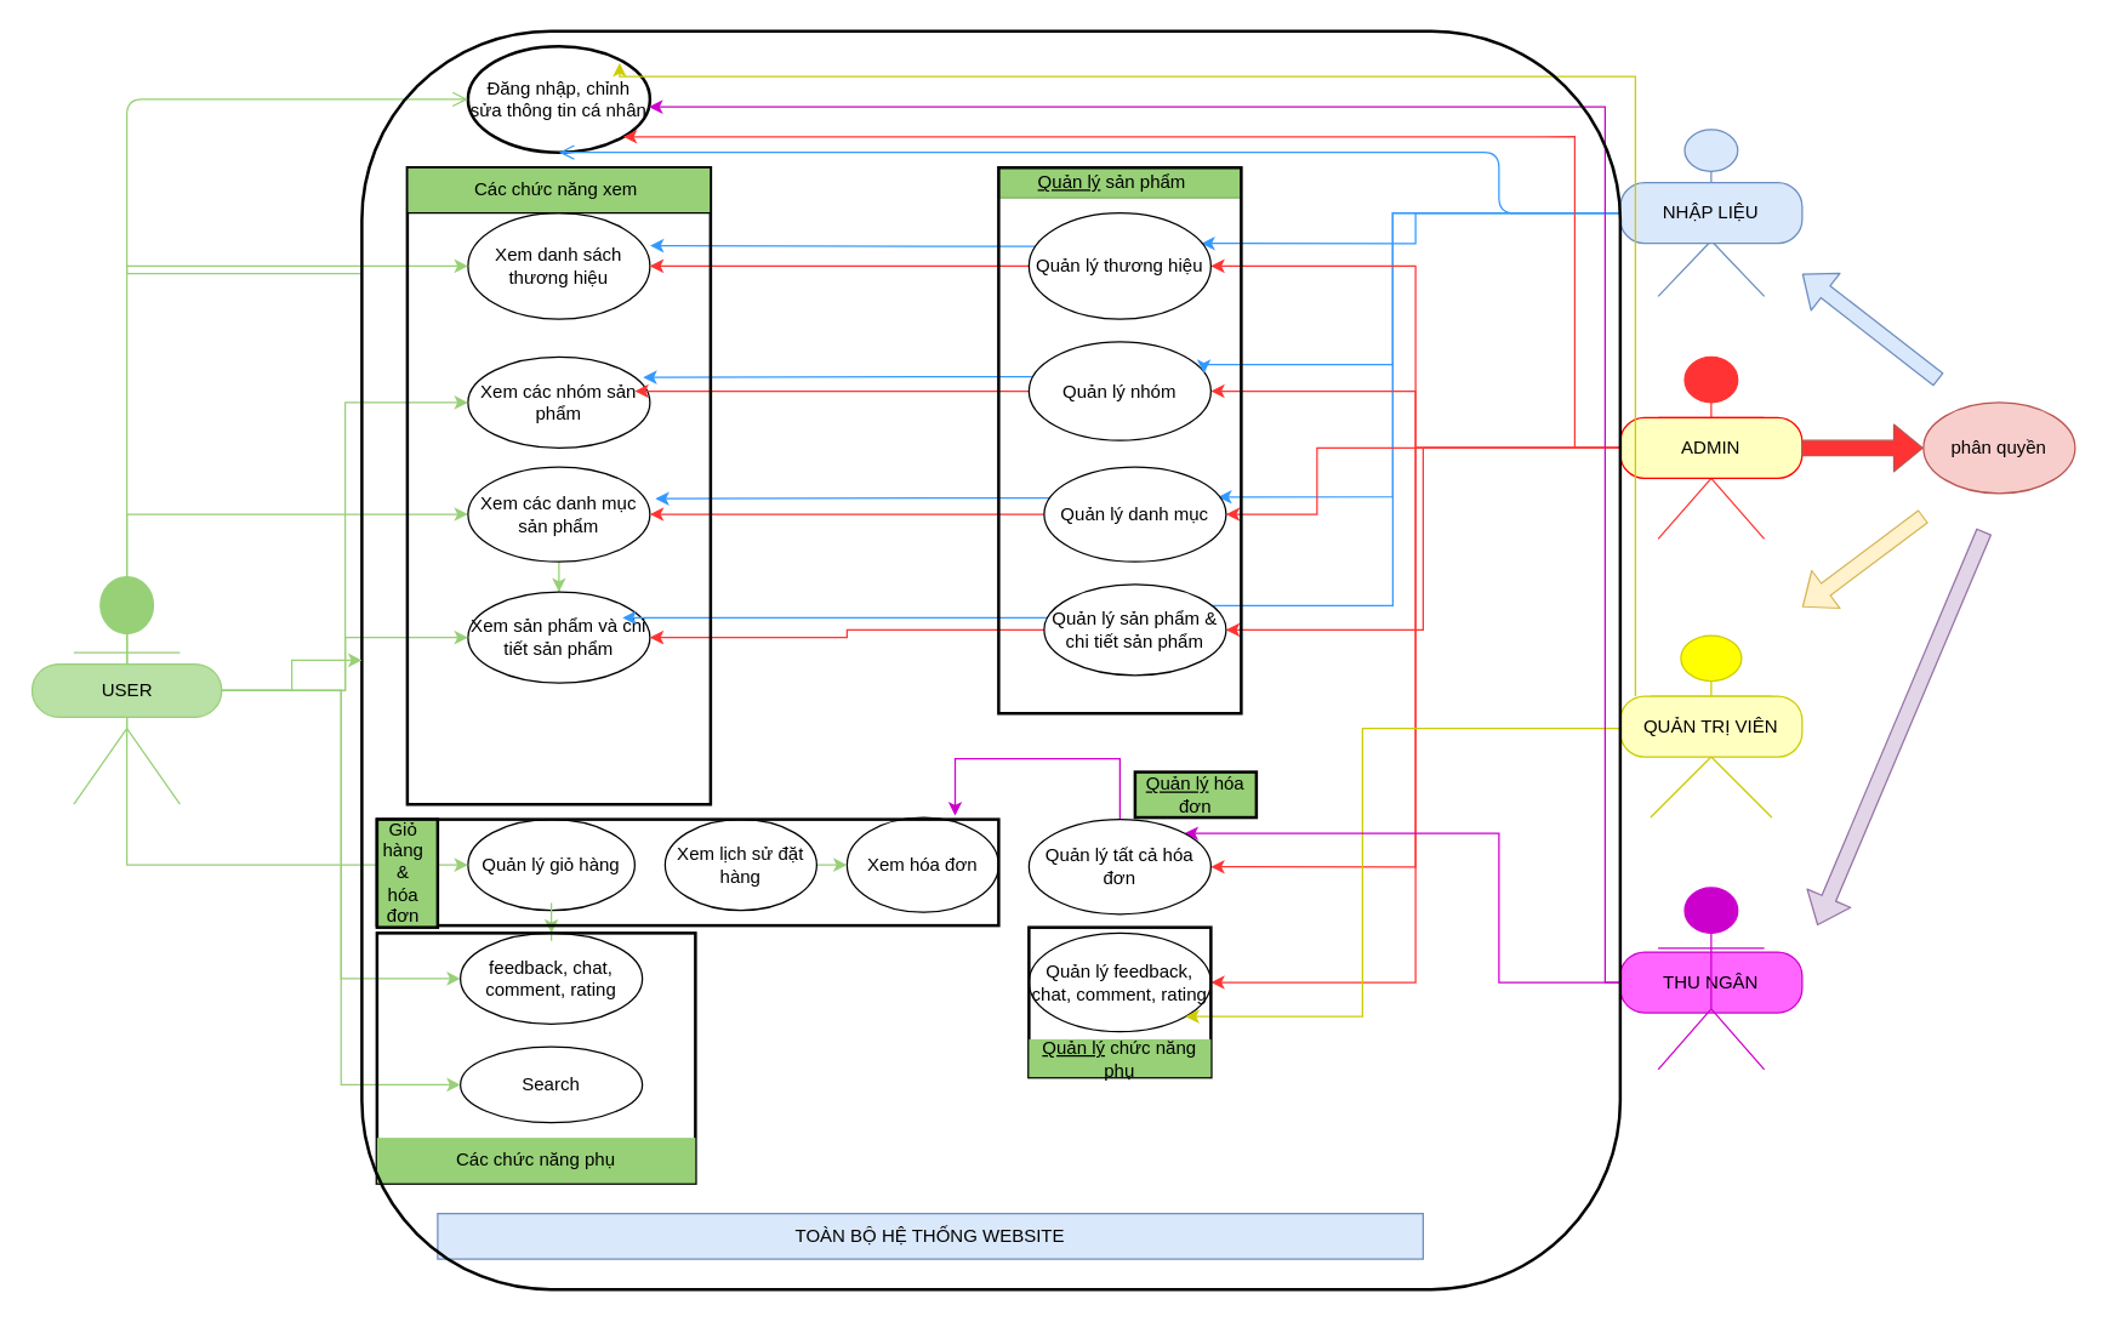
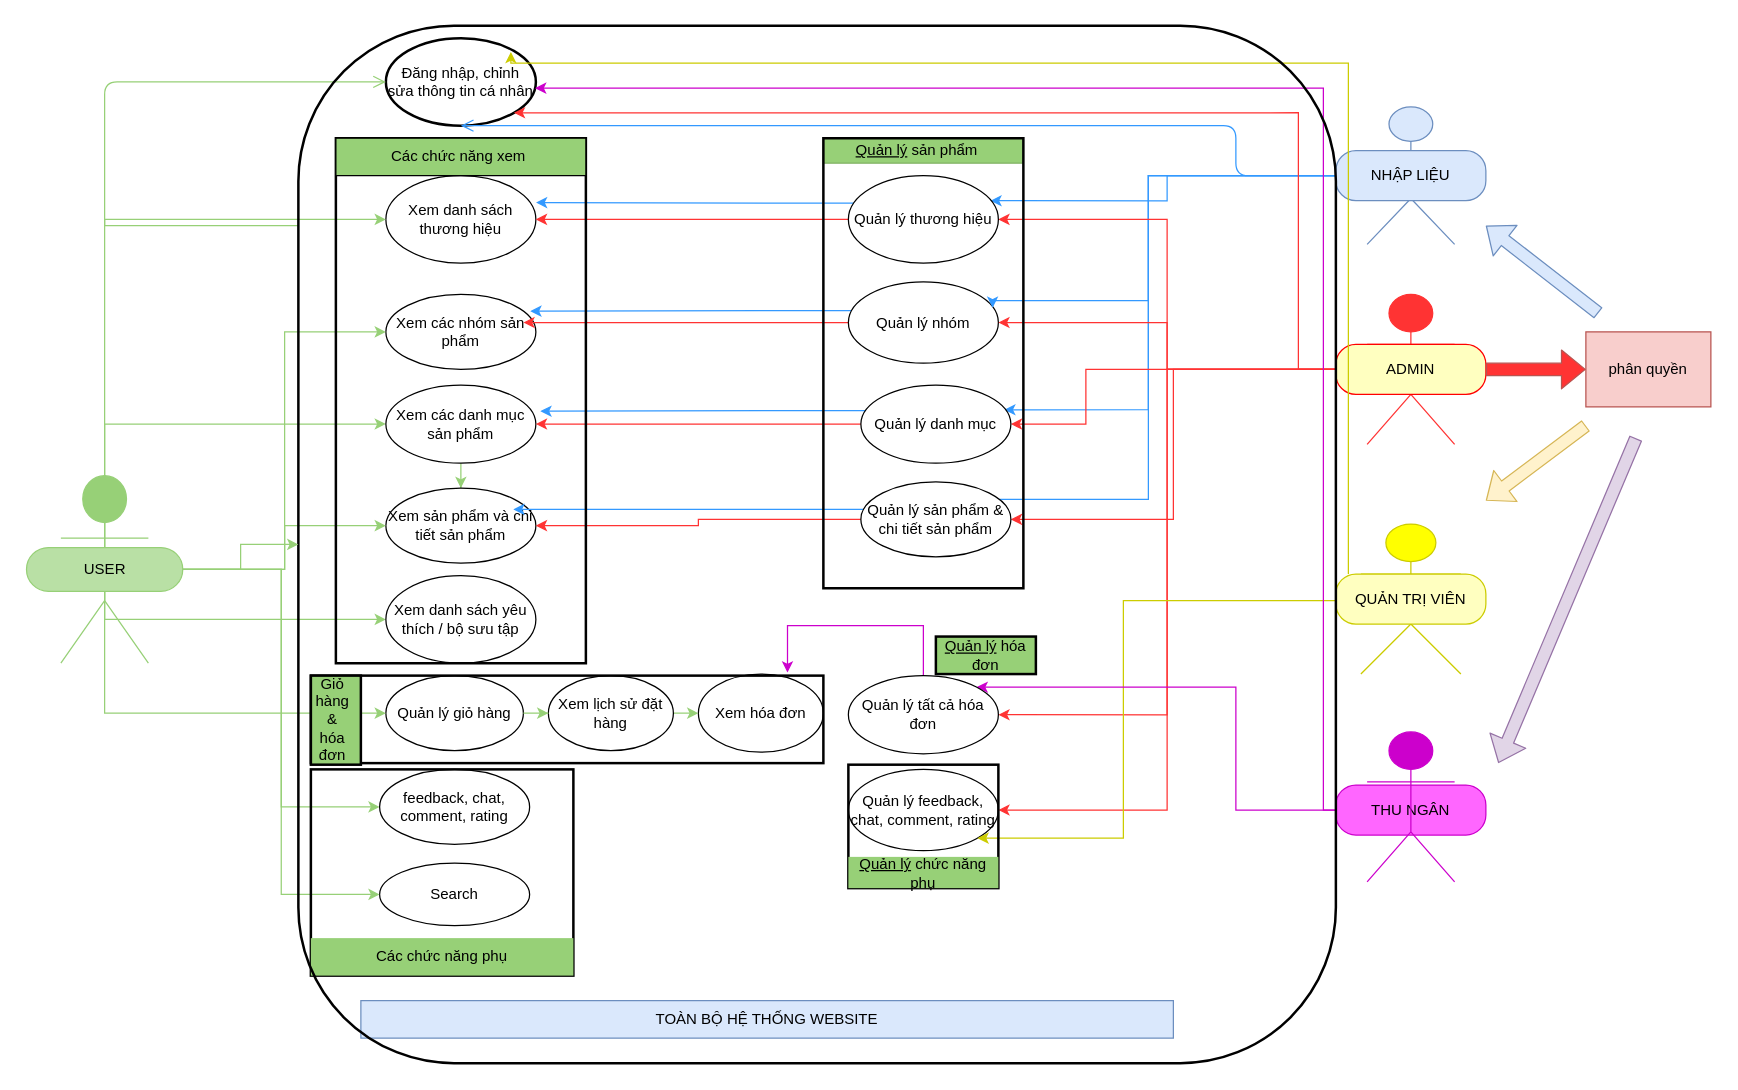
- <mxCell id="16" value="phân quyền" style="ellipse;whiteSpace=wrap;html=1;fillColor=#f8cecc;strokeColor=#b85450;" parent="1" vertex="1"><mxGeometry x="1268" y="265" width="100" height="60" as="geometry" /></mxCell>
+ <mxCell id="16" value="phân quyền" style="whiteSpace=wrap;html=1;fillColor=#f8cecc;strokeColor=#b85450;rounded=0;" parent="1" vertex="1"><mxGeometry x="1268" y="265" width="100" height="60" as="geometry" /></mxCell>
+ <mxCell id="54" style="edgeStyle=orthogonalEdgeStyle;rounded=0;orthogonalLoop=1;jettySize=auto;html=1;entryX=0;entryY=0.5;entryDx=0;entryDy=0;strokeColor=#97D077;" parent="1" source="27" target="61" edge="1"><mxGeometry relative="1" as="geometry"><mxPoint x="158" y="160" as="sourcePoint" /><mxPoint x="138" y="475" as="targetPoint" /><Array as="points"><mxPoint x="83" y="495" /></Array></mxGeometry></mxCell>
+ <mxCell id="61" value="Xem danh sách yêu thích / bộ sưu tập" style="ellipse;whiteSpace=wrap;html=1;fillColor=#ffffff;gradientColor=none;" parent="1" vertex="1"><mxGeometry x="308" y="460" width="120" height="70" as="geometry" /></mxCell>
- <mxCell id="64" style="edgeStyle=orthogonalEdgeStyle;rounded=0;orthogonalLoop=1;jettySize=auto;html=1;strokeColor=#97D077;" parent="1" source="8" target="62" edge="1"><mxGeometry relative="1" as="geometry"><mxPoint x="588" y="575" as="targetPoint" /><mxPoint x="428" y="575" as="sourcePoint" /></mxGeometry></mxCell>
+ <mxCell id="64" style="edgeStyle=orthogonalEdgeStyle;rounded=0;orthogonalLoop=1;jettySize=auto;html=1;strokeColor=#97D077;" parent="1" source="8" target="63" edge="1"><mxGeometry relative="1" as="geometry"><mxPoint x="588" y="575" as="targetPoint" /><mxPoint x="428" y="575" as="sourcePoint" /></mxGeometry></mxCell>
